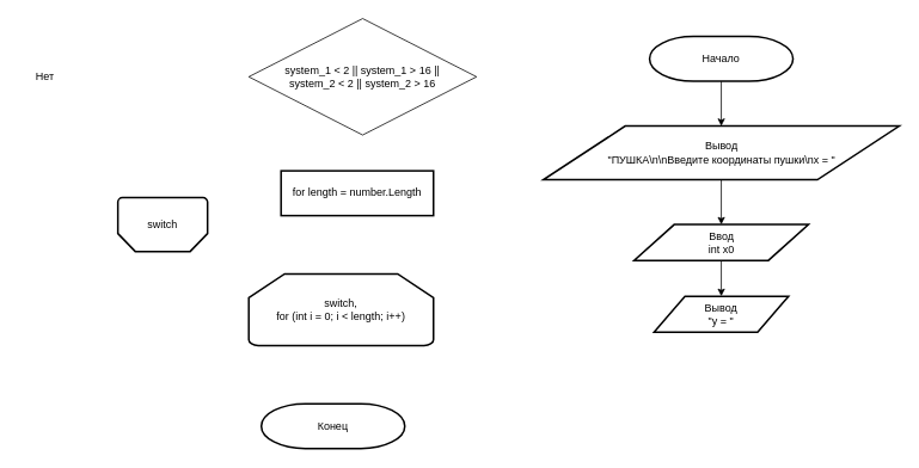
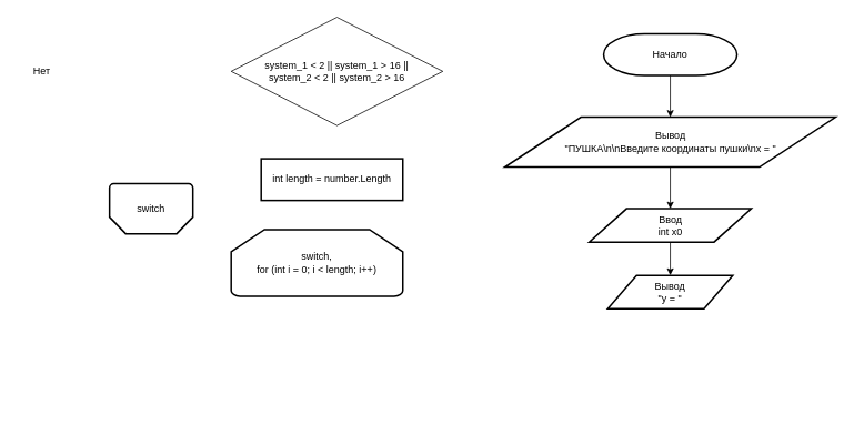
- <mxCell id="4" value="for length = number.Length" style="rounded=1;whiteSpace=wrap;html=1;absoluteArcSize=1;arcSize=0;strokeWidth=2;" parent="1" vertex="1"><mxGeometry x="313" y="190" width="170" height="50" as="geometry" /></mxCell>
+ <mxCell id="4" value="int length = number.Length" style="rounded=1;whiteSpace=wrap;html=1;absoluteArcSize=1;arcSize=0;strokeWidth=2;" parent="1" vertex="1"><mxGeometry x="313" y="190" width="170" height="50" as="geometry" /></mxCell>
- <mxCell id="5" value="switch,&lt;br&gt;for (int i = 0; i &amp;lt; length; i++)" style="strokeWidth=2;html=1;shape=mxgraph.flowchart.loop_limit;whiteSpace=wrap;" parent="1" vertex="1"><mxGeometry x="277" y="305" width="206" height="80" as="geometry" /></mxCell>
+ <mxCell id="5" value="switch,&lt;br&gt;for (int i = 0; i &amp;lt; length; i++)" style="strokeWidth=2;html=1;shape=mxgraph.flowchart.loop_limit;whiteSpace=wrap;" parent="1" vertex="1"><mxGeometry x="277" y="275" width="206" height="80" as="geometry" /></mxCell>
- <mxCell id="13" value="Конец" style="strokeWidth=2;html=1;shape=mxgraph.flowchart.terminator;whiteSpace=wrap;" parent="1" vertex="1"><mxGeometry x="291" y="450" width="160" height="50" as="geometry" /></mxCell>
